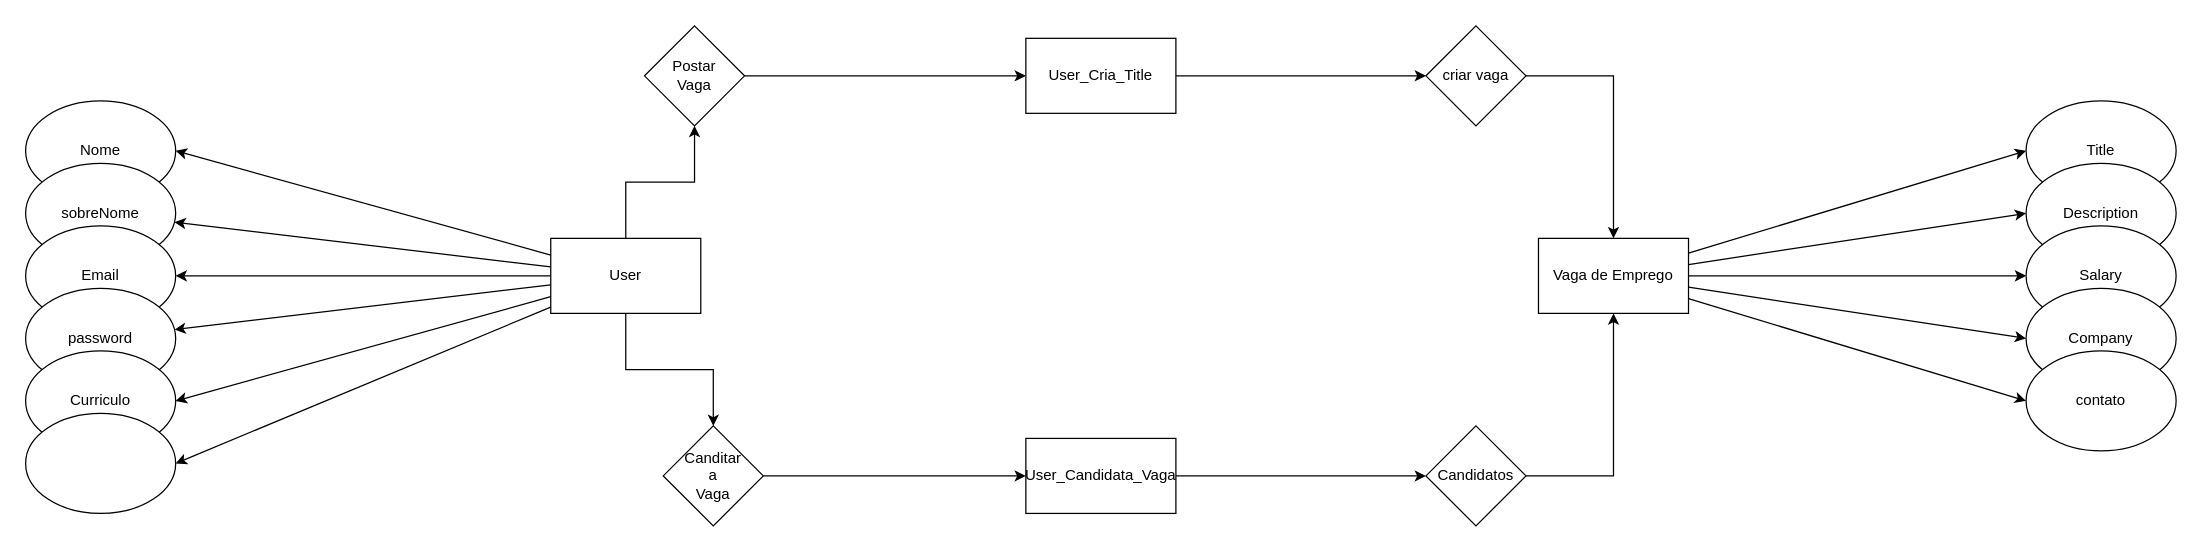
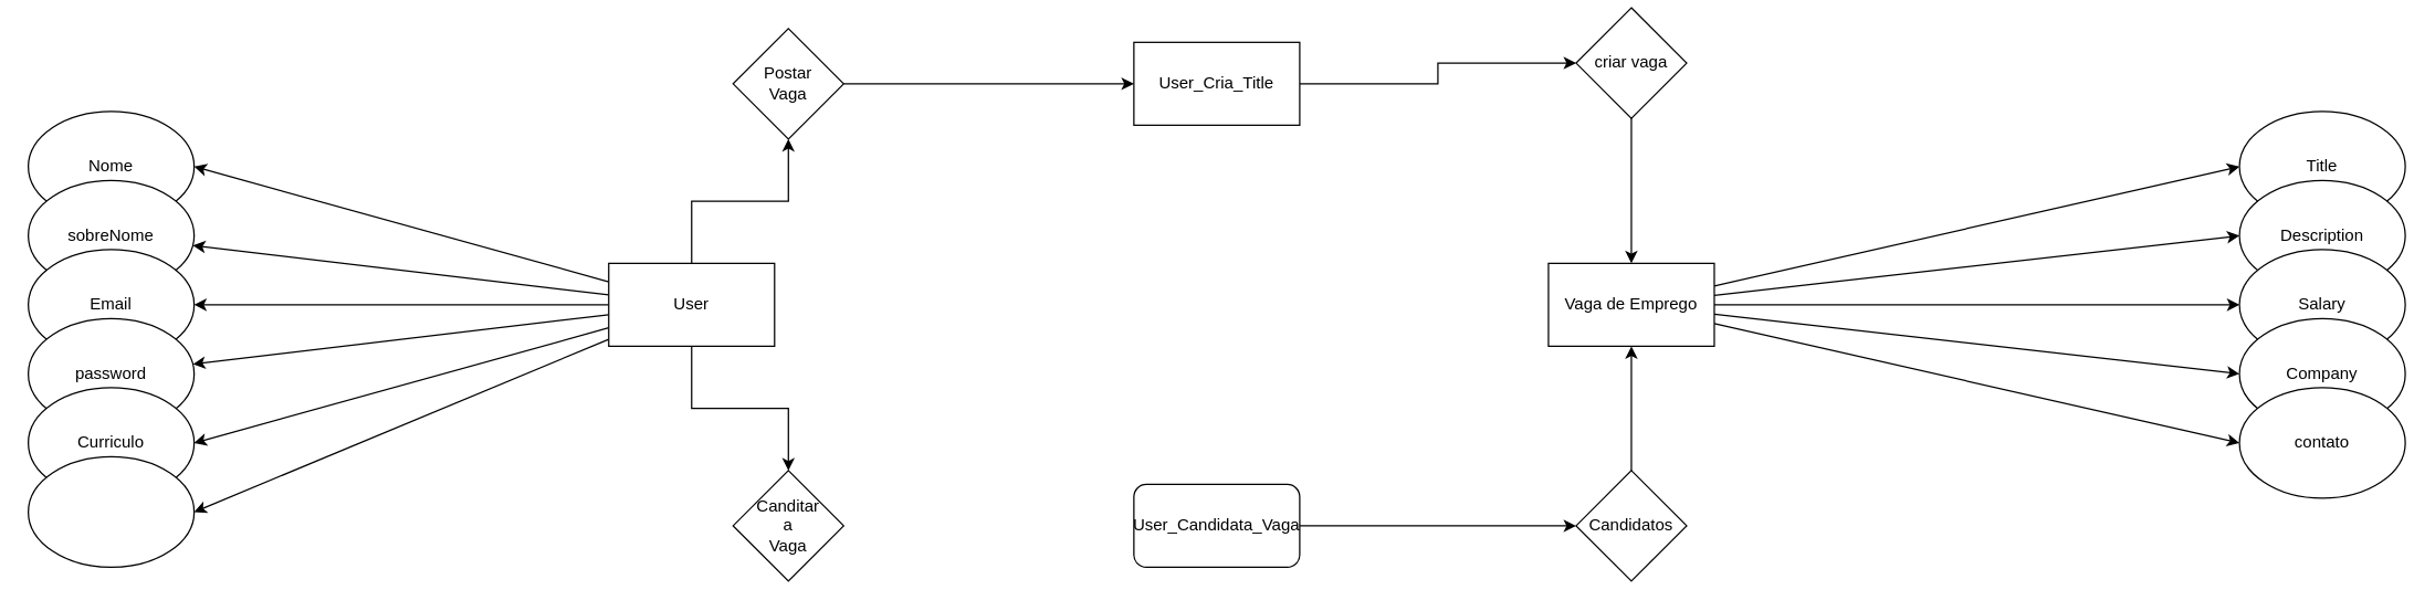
- <mxCell id="23" value="Postar&lt;br&gt;Vaga" style="rhombus;whiteSpace=wrap;html=1;" vertex="1" parent="1"><mxGeometry x="515" y="20" width="80" height="80" as="geometry" /></mxCell>
+ <mxCell id="23" value="Postar&lt;br&gt;Vaga" style="rhombus;whiteSpace=wrap;html=1;" vertex="1" parent="1"><mxGeometry x="530" y="20" width="80" height="80" as="geometry" /></mxCell>
- <mxCell id="25" value="criar vaga" style="rhombus;whiteSpace=wrap;html=1;" vertex="1" parent="1"><mxGeometry x="1140" y="20" width="80" height="80" as="geometry" /></mxCell>
+ <mxCell id="25" value="criar vaga" style="rhombus;whiteSpace=wrap;html=1;" vertex="1" parent="1"><mxGeometry x="1140" y="5" width="80" height="80" as="geometry" /></mxCell>
- <mxCell id="17" value="Vaga de Emprego&lt;br&gt;" style="rounded=0;whiteSpace=wrap;html=1;" vertex="1" parent="1"><mxGeometry x="1230" y="190" width="120" height="60" as="geometry" /></mxCell>
+ <mxCell id="17" value="Vaga de Emprego&lt;br&gt;" style="rounded=0;whiteSpace=wrap;html=1;" vertex="1" parent="1"><mxGeometry x="1120" y="190" width="120" height="60" as="geometry" /></mxCell>
- <mxCell id="26" style="edgeStyle=orthogonalEdgeStyle;rounded=0;orthogonalLoop=1;jettySize=auto;html=1;entryX=0;entryY=0.5;entryDx=0;entryDy=0;" edge="1" parent="1" source="27" target="21"><mxGeometry relative="1" as="geometry" /></mxCell>
- <mxCell id="21" value="User_Candidata_Vaga" style="rounded=0;whiteSpace=wrap;html=1;" vertex="1" parent="1"><mxGeometry x="820" y="350" width="120" height="60" as="geometry" /></mxCell>
+ <mxCell id="21" value="User_Candidata_Vaga" style="whiteSpace=wrap;html=1;rounded=1;" vertex="1" parent="1"><mxGeometry x="820" y="350" width="120" height="60" as="geometry" /></mxCell>
